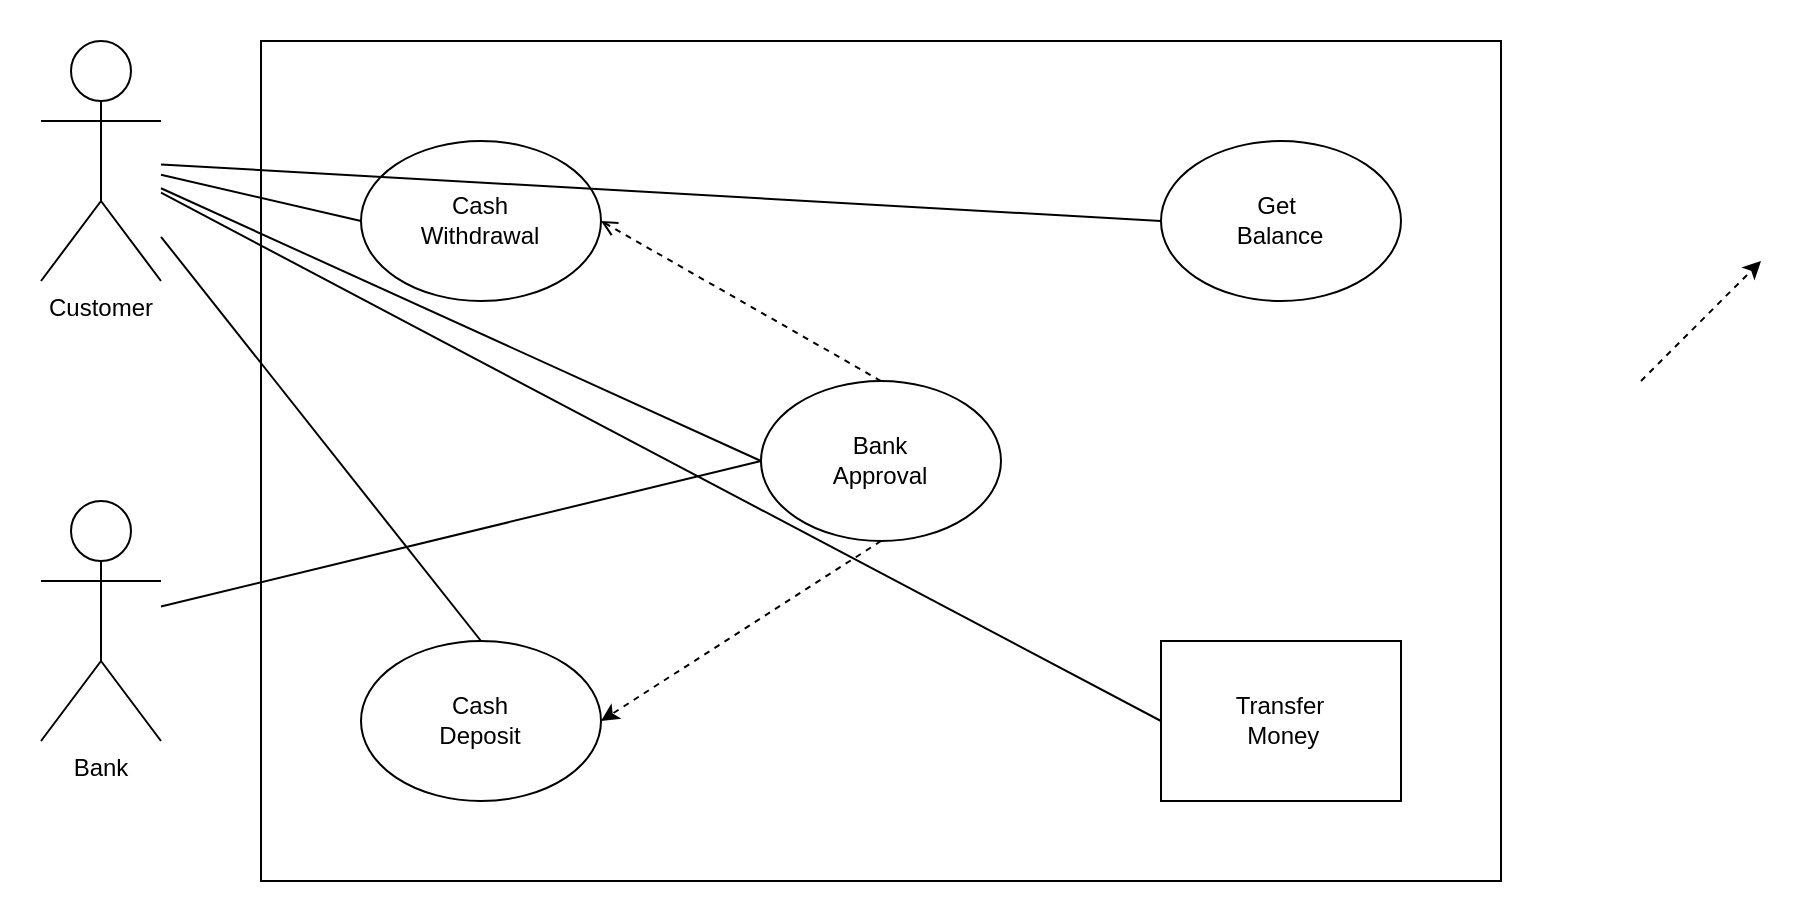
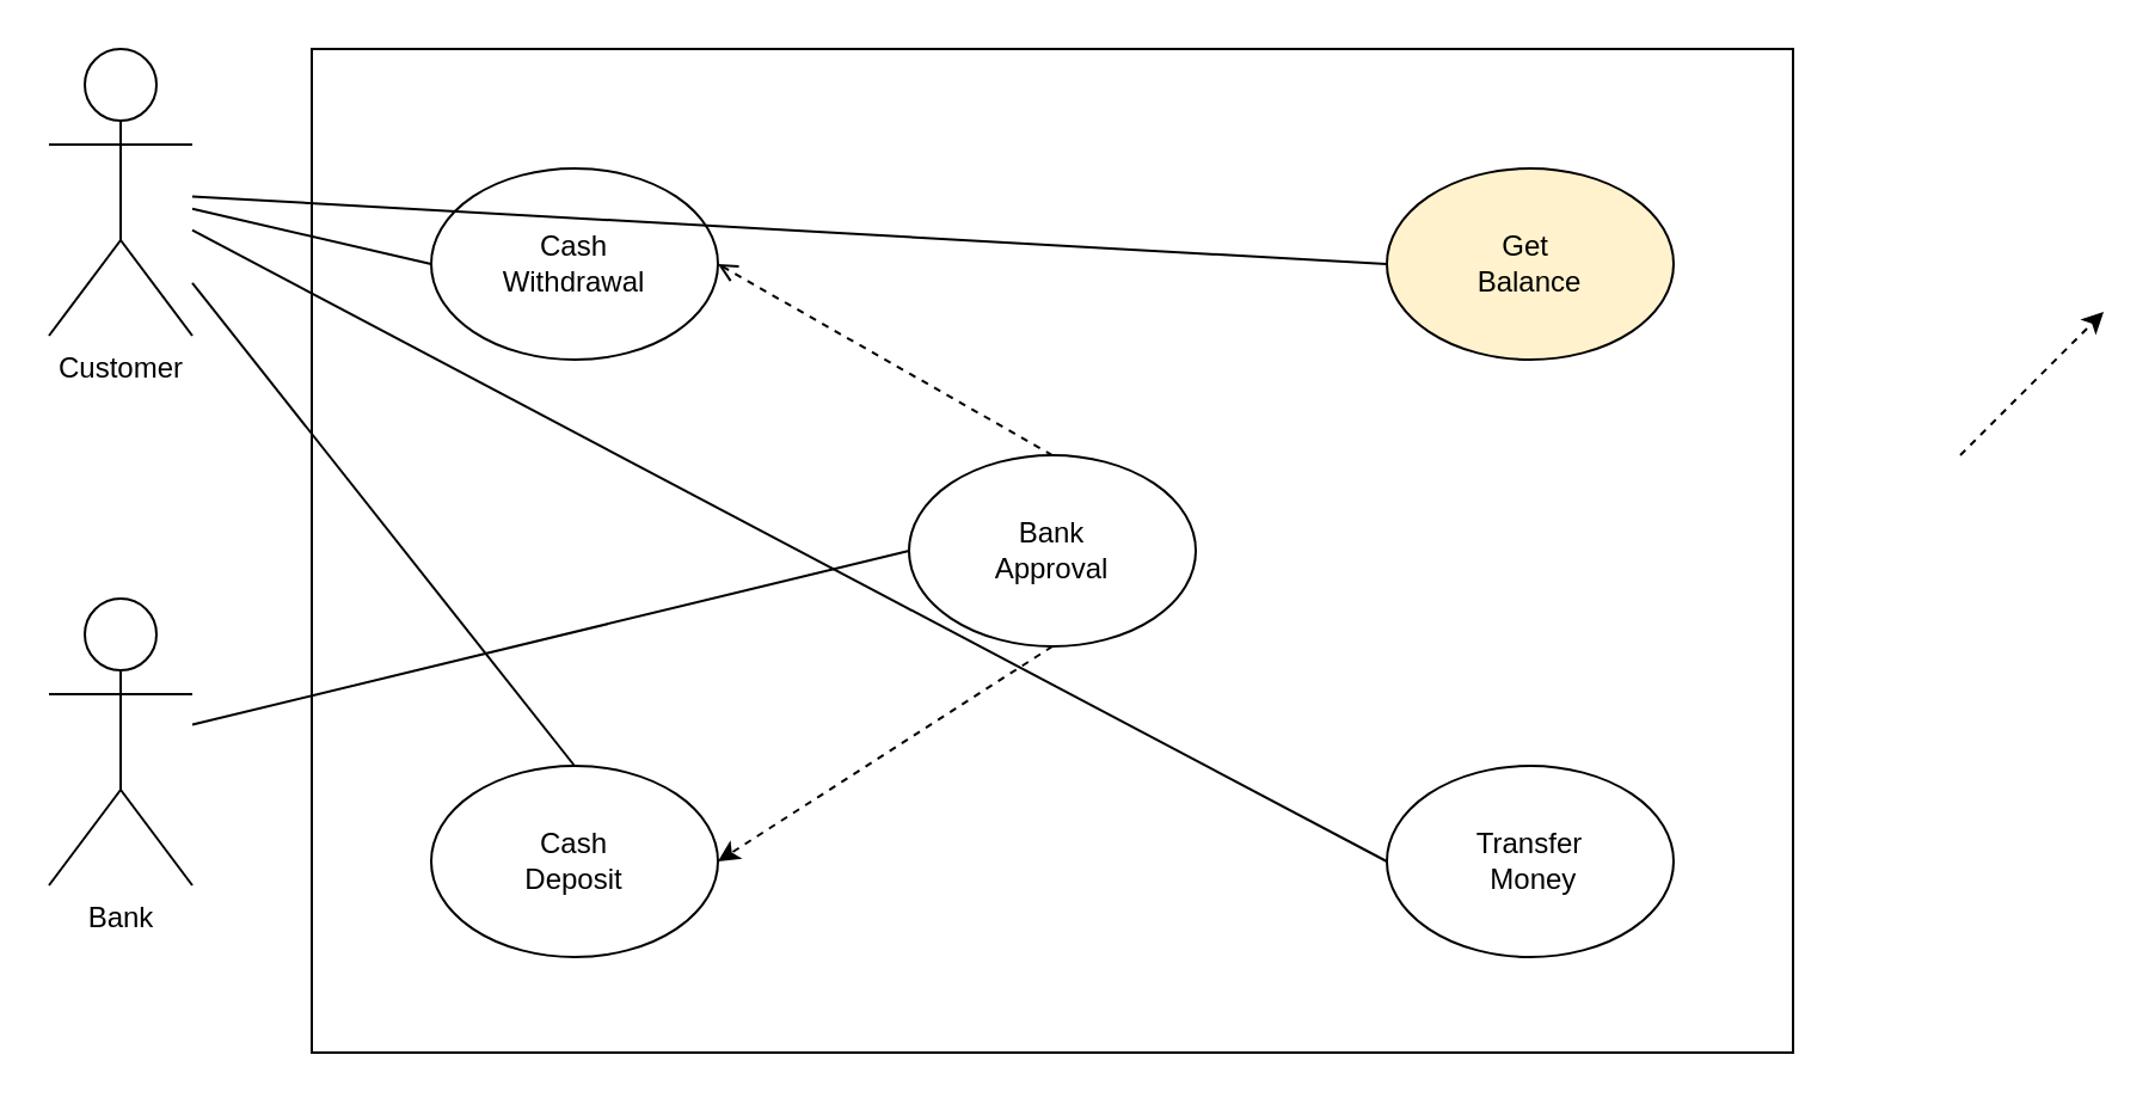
- <mxCell id="12" value="Get&amp;nbsp;&lt;br&gt;Balance" style="ellipse;whiteSpace=wrap;html=1;" vertex="1" parent="1"><mxGeometry x="580" y="70" width="120" height="80" as="geometry" /></mxCell>
+ <mxCell id="12" value="Get&amp;nbsp;&lt;br&gt;Balance" style="ellipse;whiteSpace=wrap;html=1;fillColor=#fff2cc;" vertex="1" parent="1"><mxGeometry x="580" y="70" width="120" height="80" as="geometry" /></mxCell>
- <mxCell id="14" value="" style="endArrow=none;html=1;rounded=0;entryX=0;entryY=0.5;entryDx=0;entryDy=0;" edge="1" parent="1" source="2" target="6"><mxGeometry width="50" height="50" relative="1" as="geometry"><mxPoint x="380" y="230" as="sourcePoint" /><mxPoint x="430" y="180" as="targetPoint" /></mxGeometry></mxCell>
- <mxCell id="11" value="Transfer&lt;br&gt;&amp;nbsp;Money" style="whiteSpace=wrap;html=1;rounded=0;" vertex="1" parent="1"><mxGeometry x="580" y="320" width="120" height="80" as="geometry" /></mxCell>
+ <mxCell id="11" value="Transfer&lt;br&gt;&amp;nbsp;Money" style="ellipse;whiteSpace=wrap;html=1;" vertex="1" parent="1"><mxGeometry x="580" y="320" width="120" height="80" as="geometry" /></mxCell>
